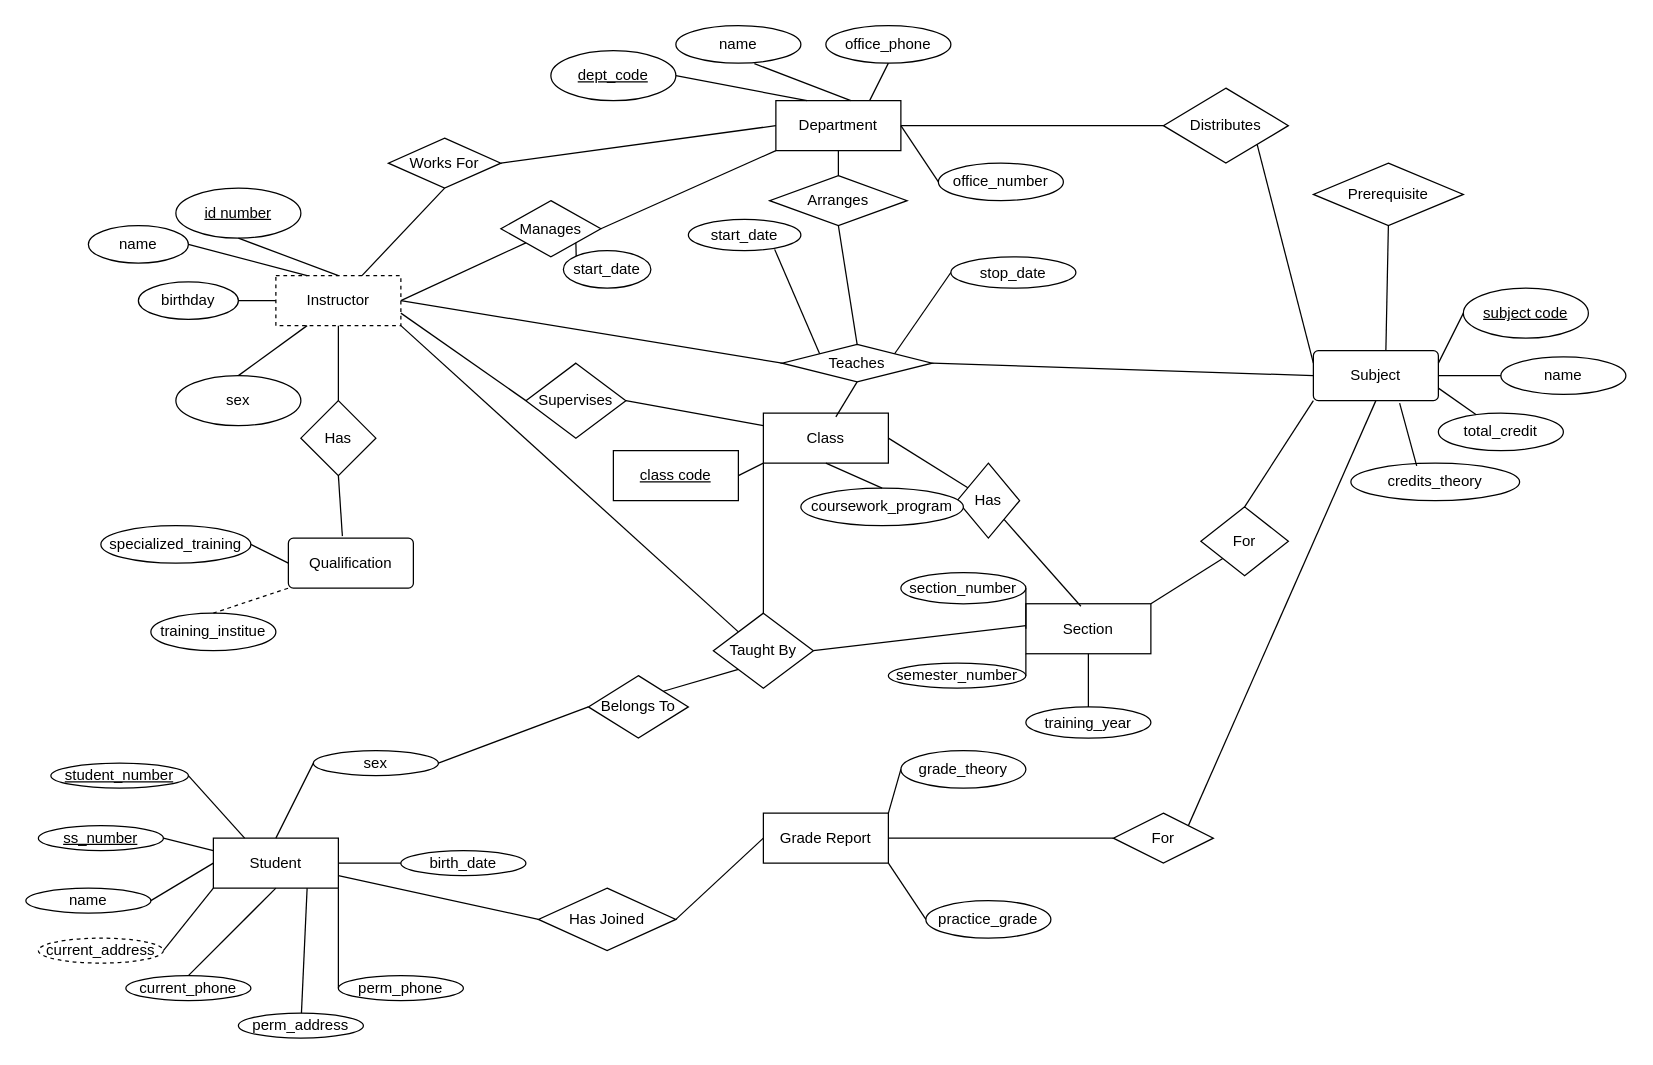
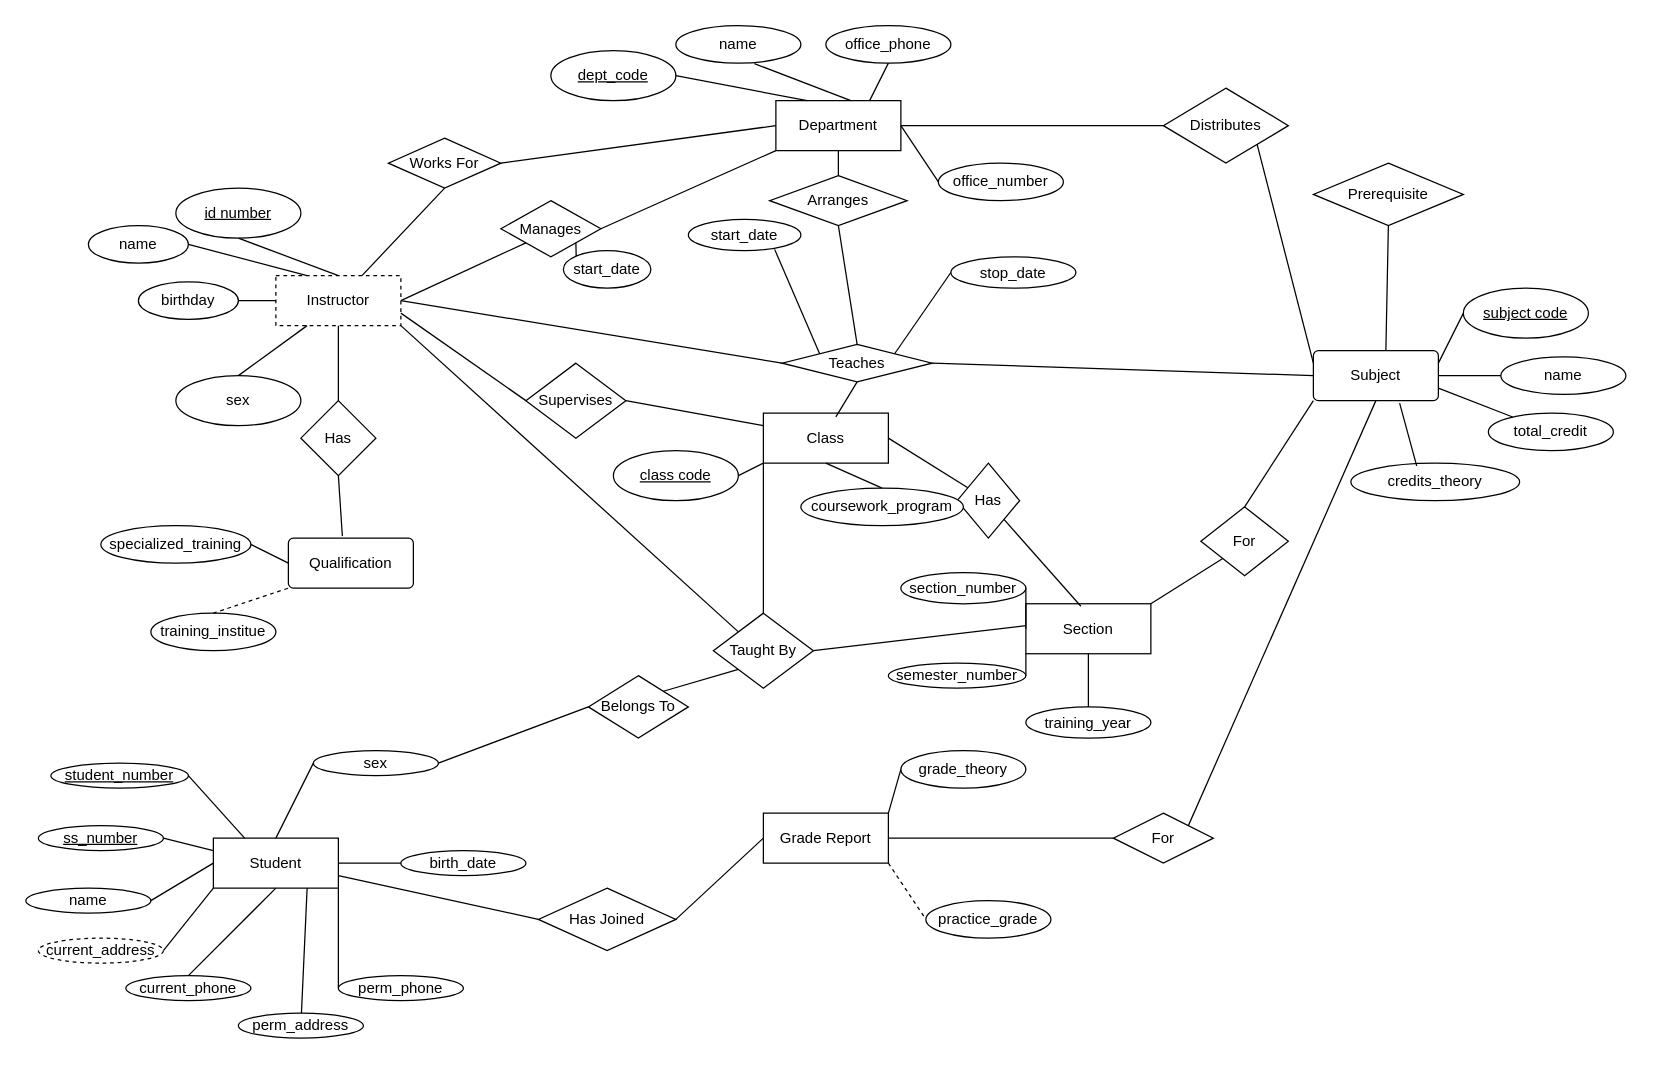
- <mxCell id="90" value="total_credit" style="ellipse;whiteSpace=wrap;html=1;align=center;" vertex="1" parent="1"><mxGeometry x="1150" y="330" width="100" height="30" as="geometry" /></mxCell>
+ <mxCell id="90" value="total_credit" style="ellipse;whiteSpace=wrap;html=1;align=center;" vertex="1" parent="1"><mxGeometry x="1190" y="330" width="100" height="30" as="geometry" /></mxCell>
- <mxCell id="80" value="class code" style="whiteSpace=wrap;html=1;align=center;fontStyle=4;rounded=0;" vertex="1" parent="1"><mxGeometry x="490" y="360" width="100" height="40" as="geometry" /></mxCell>
+ <mxCell id="80" value="class code" style="ellipse;whiteSpace=wrap;html=1;align=center;fontStyle=4;" vertex="1" parent="1"><mxGeometry x="490" y="360" width="100" height="40" as="geometry" /></mxCell>
- <mxCell id="58" value="" style="endArrow=none;html=1;rounded=0;entryX=0;entryY=0.5;entryDx=0;entryDy=0;exitX=1;exitY=1;exitDx=0;exitDy=0;" edge="1" parent="1" source="53" target="56"><mxGeometry width="50" height="50" relative="1" as="geometry"><mxPoint x="490" y="440" as="sourcePoint" /><mxPoint x="540" y="390" as="targetPoint" /></mxGeometry></mxCell>
+ <mxCell id="58" value="" style="endArrow=none;html=1;rounded=0;entryX=0;entryY=0.5;entryDx=0;entryDy=0;exitX=1;exitY=1;exitDx=0;exitDy=0;dashed=1;" edge="1" parent="1" source="53" target="56"><mxGeometry width="50" height="50" relative="1" as="geometry"><mxPoint x="490" y="440" as="sourcePoint" /><mxPoint x="540" y="390" as="targetPoint" /></mxGeometry></mxCell>
